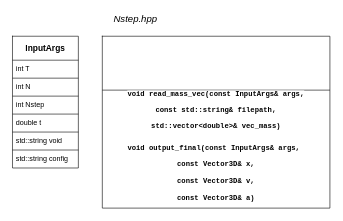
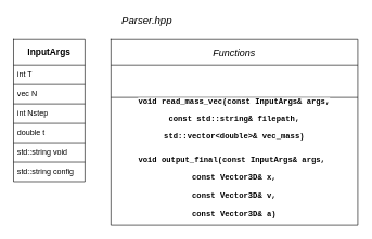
- <mxCell id="17" value="Nstep.hpp" style="text;html=1;resizable=0;autosize=1;align=center;verticalAlign=middle;points=[];fillColor=none;strokeColor=none;rounded=0;fontStyle=2;fontSize=16;" vertex="1" parent="1"><mxGeometry x="180" y="20" width="90" height="20" as="geometry" /></mxCell>
+ <mxCell id="17" value="Parser.hpp" style="text;html=1;resizable=0;autosize=1;align=center;verticalAlign=middle;points=[];fillColor=none;strokeColor=none;rounded=0;fontStyle=2;fontSize=16;" vertex="1" parent="1"><mxGeometry x="180" y="20" width="90" height="20" as="geometry" /></mxCell>
+ <mxCell id="20" value="Functions" style="shape=partialRectangle;html=1;whiteSpace=wrap;connectable=0;overflow=hidden;fillColor=none;top=0;left=0;bottom=0;right=0;fontStyle=2;fontSize=15;" vertex="1" parent="19"><mxGeometry width="380" height="40" as="geometry" /></mxCell>
- <mxCell id="8" value="int N" style="shape=partialRectangle;html=1;whiteSpace=wrap;connectable=0;overflow=hidden;fillColor=none;top=0;left=0;bottom=0;right=0;align=left;spacingLeft=4;" vertex="1" parent="7"><mxGeometry width="110" height="30" as="geometry" /></mxCell>
+ <mxCell id="8" value="vec N" style="shape=partialRectangle;html=1;whiteSpace=wrap;connectable=0;overflow=hidden;fillColor=none;top=0;left=0;bottom=0;right=0;align=left;spacingLeft=4;" vertex="1" parent="7"><mxGeometry width="110" height="30" as="geometry" /></mxCell>
